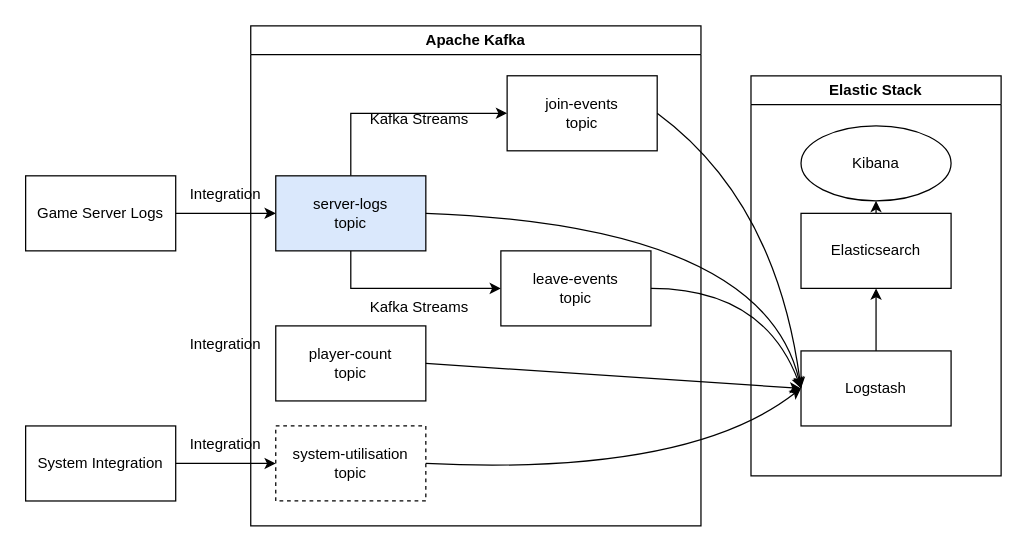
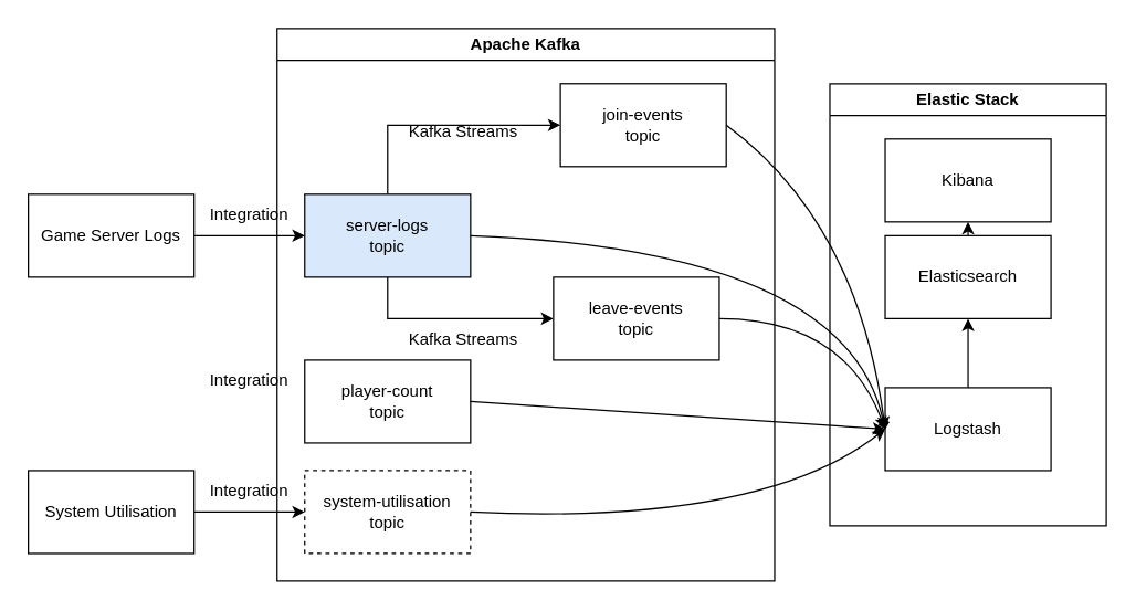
- <mxCell id="19" value="Kibana" style="ellipse;whiteSpace=wrap;html=1;" parent="1" vertex="1"><mxGeometry x="640" y="100" width="120" height="60" as="geometry" /></mxCell>
+ <mxCell id="19" value="Kibana" style="rounded=0;whiteSpace=wrap;html=1;" parent="1" vertex="1"><mxGeometry x="640" y="100" width="120" height="60" as="geometry" /></mxCell>
- <mxCell id="22" value="" style="curved=1;endArrow=classic;html=1;rounded=0;entryX=0;entryY=0.5;entryDx=0;entryDy=0;exitX=1;exitY=0.5;exitDx=0;exitDy=0;" parent="1" source="9" target="16" edge="1"><mxGeometry width="50" height="50" relative="1" as="geometry"><mxPoint x="460" y="170" as="sourcePoint" /><mxPoint x="480" y="210" as="targetPoint" /><Array as="points"><mxPoint x="610" y="180" /></Array></mxGeometry></mxCell>
+ <mxCell id="22" value="" style="curved=1;endArrow=diamond;html=1;rounded=0;entryX=0;entryY=0.5;entryDx=0;entryDy=0;exitX=1;exitY=0.5;exitDx=0;exitDy=0;" parent="1" source="9" target="16" edge="1"><mxGeometry width="50" height="50" relative="1" as="geometry"><mxPoint x="460" y="170" as="sourcePoint" /><mxPoint x="480" y="210" as="targetPoint" /><Array as="points"><mxPoint x="610" y="180" /></Array></mxGeometry></mxCell>
- <mxCell id="5" value="System Integration" style="rounded=0;whiteSpace=wrap;html=1;" parent="1" vertex="1"><mxGeometry x="20" y="340" width="120" height="60" as="geometry" /></mxCell>
+ <mxCell id="5" value="System Utilisation" style="rounded=0;whiteSpace=wrap;html=1;" parent="1" vertex="1"><mxGeometry x="20" y="340" width="120" height="60" as="geometry" /></mxCell>
